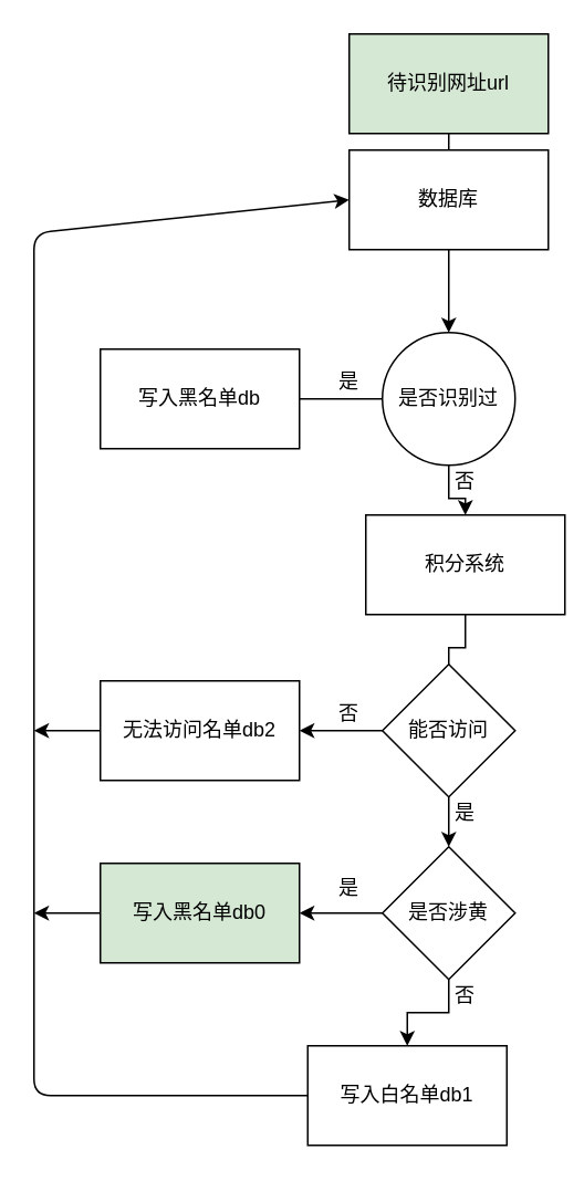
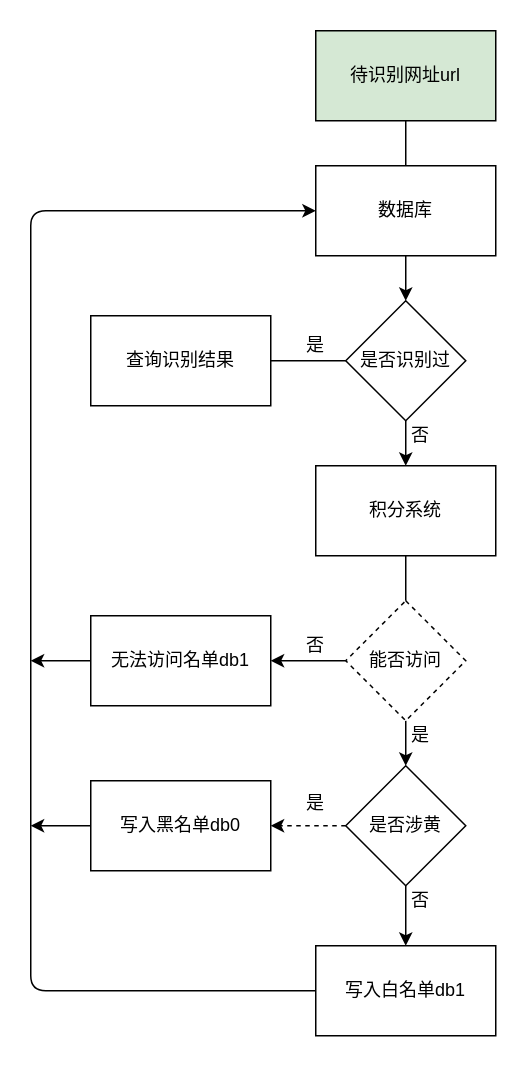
- <mxCell id="24" value="数据库" style="rounded=0;whiteSpace=wrap;html=1;" vertex="1" parent="1"><mxGeometry x="210" y="90" width="120" height="60" as="geometry" /></mxCell>
+ <mxCell id="24" value="数据库" style="rounded=0;whiteSpace=wrap;html=1;" vertex="1" parent="1"><mxGeometry x="210" y="110" width="120" height="60" as="geometry" /></mxCell>
- <mxCell id="6" value="写入黑名单db" style="whiteSpace=wrap;html=1;rounded=0;" vertex="1" parent="1"><mxGeometry x="60" y="210" width="120" height="60" as="geometry" /></mxCell>
+ <mxCell id="6" value="查询识别结果" style="whiteSpace=wrap;html=1;rounded=0;" vertex="1" parent="1"><mxGeometry x="60" y="210" width="120" height="60" as="geometry" /></mxCell>
- <mxCell id="5" value="是否识别过" style="ellipse;whiteSpace=wrap;html=1;" vertex="1" parent="1"><mxGeometry x="230" y="200" width="80" height="80" as="geometry" /></mxCell>
+ <mxCell id="5" value="是否识别过" style="rhombus;whiteSpace=wrap;html=1;rounded=0;" vertex="1" parent="1"><mxGeometry x="230" y="200" width="80" height="80" as="geometry" /></mxCell>
- <mxCell id="9" value="积分系统" style="whiteSpace=wrap;html=1;rounded=0;" vertex="1" parent="1"><mxGeometry x="220" y="310" width="120" height="60" as="geometry" /></mxCell>
+ <mxCell id="9" value="积分系统" style="whiteSpace=wrap;html=1;rounded=0;" vertex="1" parent="1"><mxGeometry x="210" y="310" width="120" height="60" as="geometry" /></mxCell>
- <mxCell id="22" value="无法访问名单db2" style="whiteSpace=wrap;html=1;" vertex="1" parent="1"><mxGeometry x="60" y="410" width="120" height="60" as="geometry" /></mxCell>
+ <mxCell id="22" value="无法访问名单db1" style="whiteSpace=wrap;html=1;" vertex="1" parent="1"><mxGeometry x="60" y="410" width="120" height="60" as="geometry" /></mxCell>
- <mxCell id="19" value="能否访问" style="rhombus;whiteSpace=wrap;html=1;" vertex="1" parent="1"><mxGeometry x="230" y="400" width="80" height="80" as="geometry" /></mxCell>
+ <mxCell id="19" value="能否访问" style="rhombus;whiteSpace=wrap;html=1;dashed=1;" vertex="1" parent="1"><mxGeometry x="230" y="400" width="80" height="80" as="geometry" /></mxCell>
- <mxCell id="14" value="写入黑名单db0" style="whiteSpace=wrap;html=1;rounded=0;fillColor=#d5e8d4;" vertex="1" parent="1"><mxGeometry x="60" y="520" width="120" height="60" as="geometry" /></mxCell>
+ <mxCell id="14" value="写入黑名单db0" style="whiteSpace=wrap;html=1;rounded=0;" vertex="1" parent="1"><mxGeometry x="60" y="520" width="120" height="60" as="geometry" /></mxCell>
- <mxCell id="11" value="" style="edgeStyle=orthogonalEdgeStyle;rounded=0;orthogonalLoop=1;jettySize=auto;html=1;" edge="1" parent="1" source="13" target="14"><mxGeometry relative="1" as="geometry" /></mxCell>
+ <mxCell id="11" value="" style="edgeStyle=orthogonalEdgeStyle;rounded=0;orthogonalLoop=1;jettySize=auto;html=1;dashed=1;" edge="1" parent="1" source="13" target="14"><mxGeometry relative="1" as="geometry" /></mxCell>
- <mxCell id="16" value="写入白名单db1" style="whiteSpace=wrap;html=1;rounded=0;" vertex="1" parent="1"><mxGeometry x="185" y="630" width="120" height="60" as="geometry" /></mxCell>
+ <mxCell id="16" value="写入白名单db1" style="whiteSpace=wrap;html=1;rounded=0;" vertex="1" parent="1"><mxGeometry x="210" y="630" width="120" height="60" as="geometry" /></mxCell>
